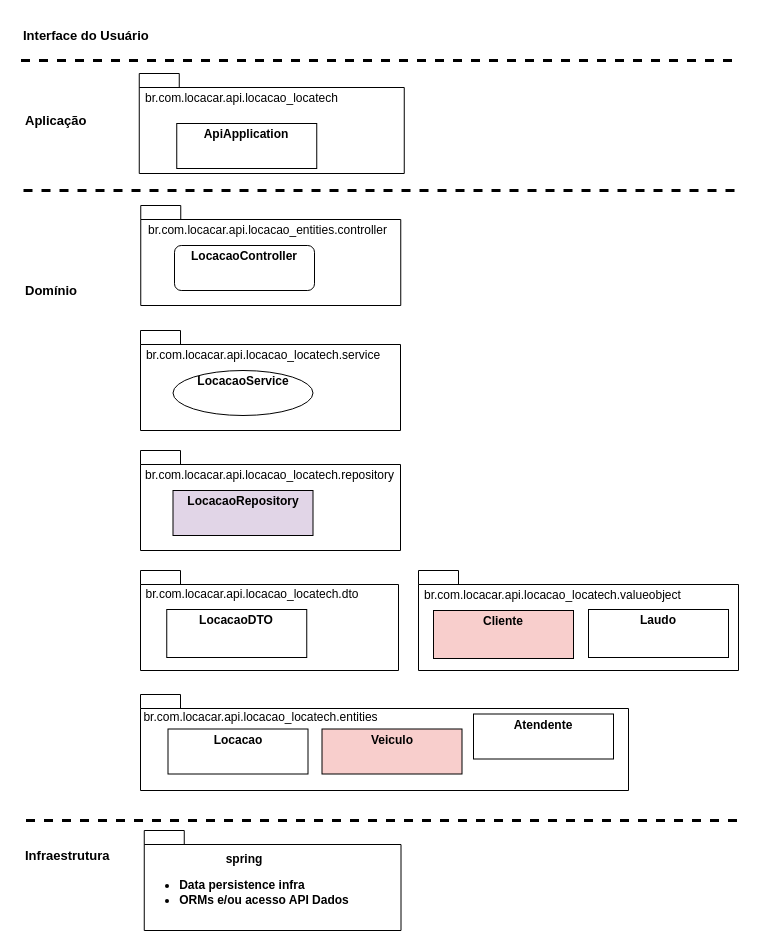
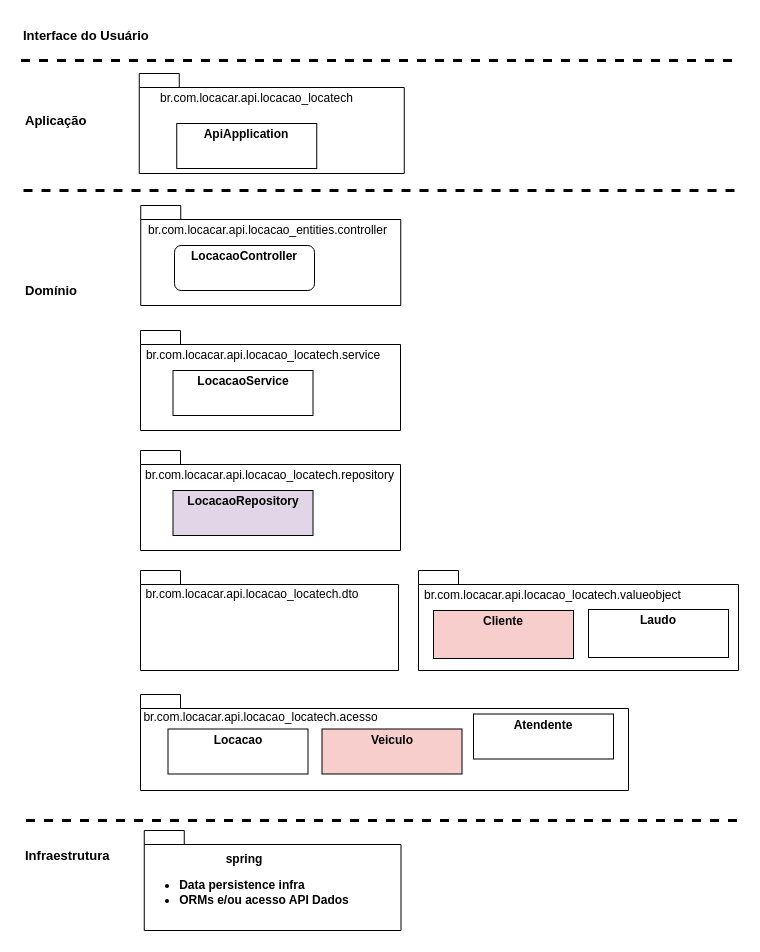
- <mxCell id="7" value="br.com.locacar.api.locacao_locatech" style="text;html=1;strokeColor=none;fillColor=none;align=center;verticalAlign=middle;whiteSpace=wrap;rounded=0;" parent="1" vertex="1"><mxGeometry x="138.75" y="83" width="205" height="30" as="geometry" /></mxCell>
+ <mxCell id="7" value="br.com.locacar.api.locacao_locatech" style="text;html=1;strokeColor=none;fillColor=none;align=center;verticalAlign=middle;whiteSpace=wrap;rounded=0;" parent="1" vertex="1"><mxGeometry x="153.75" y="83" width="205" height="30" as="geometry" /></mxCell>
- <mxCell id="9" value="&lt;p style=&quot;margin: 4px 0px 0px;&quot;&gt;&lt;b style=&quot;background-color: initial;&quot;&gt;LocacaoService&lt;/b&gt;&lt;br&gt;&lt;/p&gt;" style="ellipse;verticalAlign=top;align=center;overflow=fill;fontSize=12;fontFamily=Helvetica;html=1;whiteSpace=wrap;movable=1;resizable=1;rotatable=1;deletable=1;editable=1;locked=0;connectable=1;" parent="1" vertex="1"><mxGeometry x="172.5" y="370" width="140" height="45" as="geometry" /></mxCell>
+ <mxCell id="9" value="&lt;p style=&quot;margin: 4px 0px 0px;&quot;&gt;&lt;b style=&quot;background-color: initial;&quot;&gt;LocacaoService&lt;/b&gt;&lt;br&gt;&lt;/p&gt;" style="verticalAlign=top;align=center;overflow=fill;fontSize=12;fontFamily=Helvetica;html=1;whiteSpace=wrap;movable=1;resizable=1;rotatable=1;deletable=1;editable=1;locked=0;connectable=1;" parent="1" vertex="1"><mxGeometry x="172.5" y="370" width="140" height="45" as="geometry" /></mxCell>
- <mxCell id="15" value="&lt;p style=&quot;margin: 4px 0px 0px;&quot;&gt;&lt;b style=&quot;background-color: initial;&quot;&gt;LocacaoDTO&lt;/b&gt;&lt;br&gt;&lt;/p&gt;" style="verticalAlign=top;align=center;overflow=fill;fontSize=12;fontFamily=Helvetica;html=1;whiteSpace=wrap;movable=1;resizable=1;rotatable=1;deletable=1;editable=1;locked=0;connectable=1;" parent="1" vertex="1"><mxGeometry x="166.25" y="609" width="140" height="48" as="geometry" /></mxCell>
- <mxCell id="21" value="br.com.locacar.api.locacao_locatech.entities" style="text;html=1;strokeColor=none;fillColor=none;align=center;verticalAlign=middle;whiteSpace=wrap;rounded=0;" parent="1" vertex="1"><mxGeometry x="145" y="702" width="231" height="30" as="geometry" /></mxCell>
+ <mxCell id="21" value="br.com.locacar.api.locacao_locatech.acesso" style="text;html=1;strokeColor=none;fillColor=none;align=center;verticalAlign=middle;whiteSpace=wrap;rounded=0;" parent="1" vertex="1"><mxGeometry x="145" y="702" width="231" height="30" as="geometry" /></mxCell>
